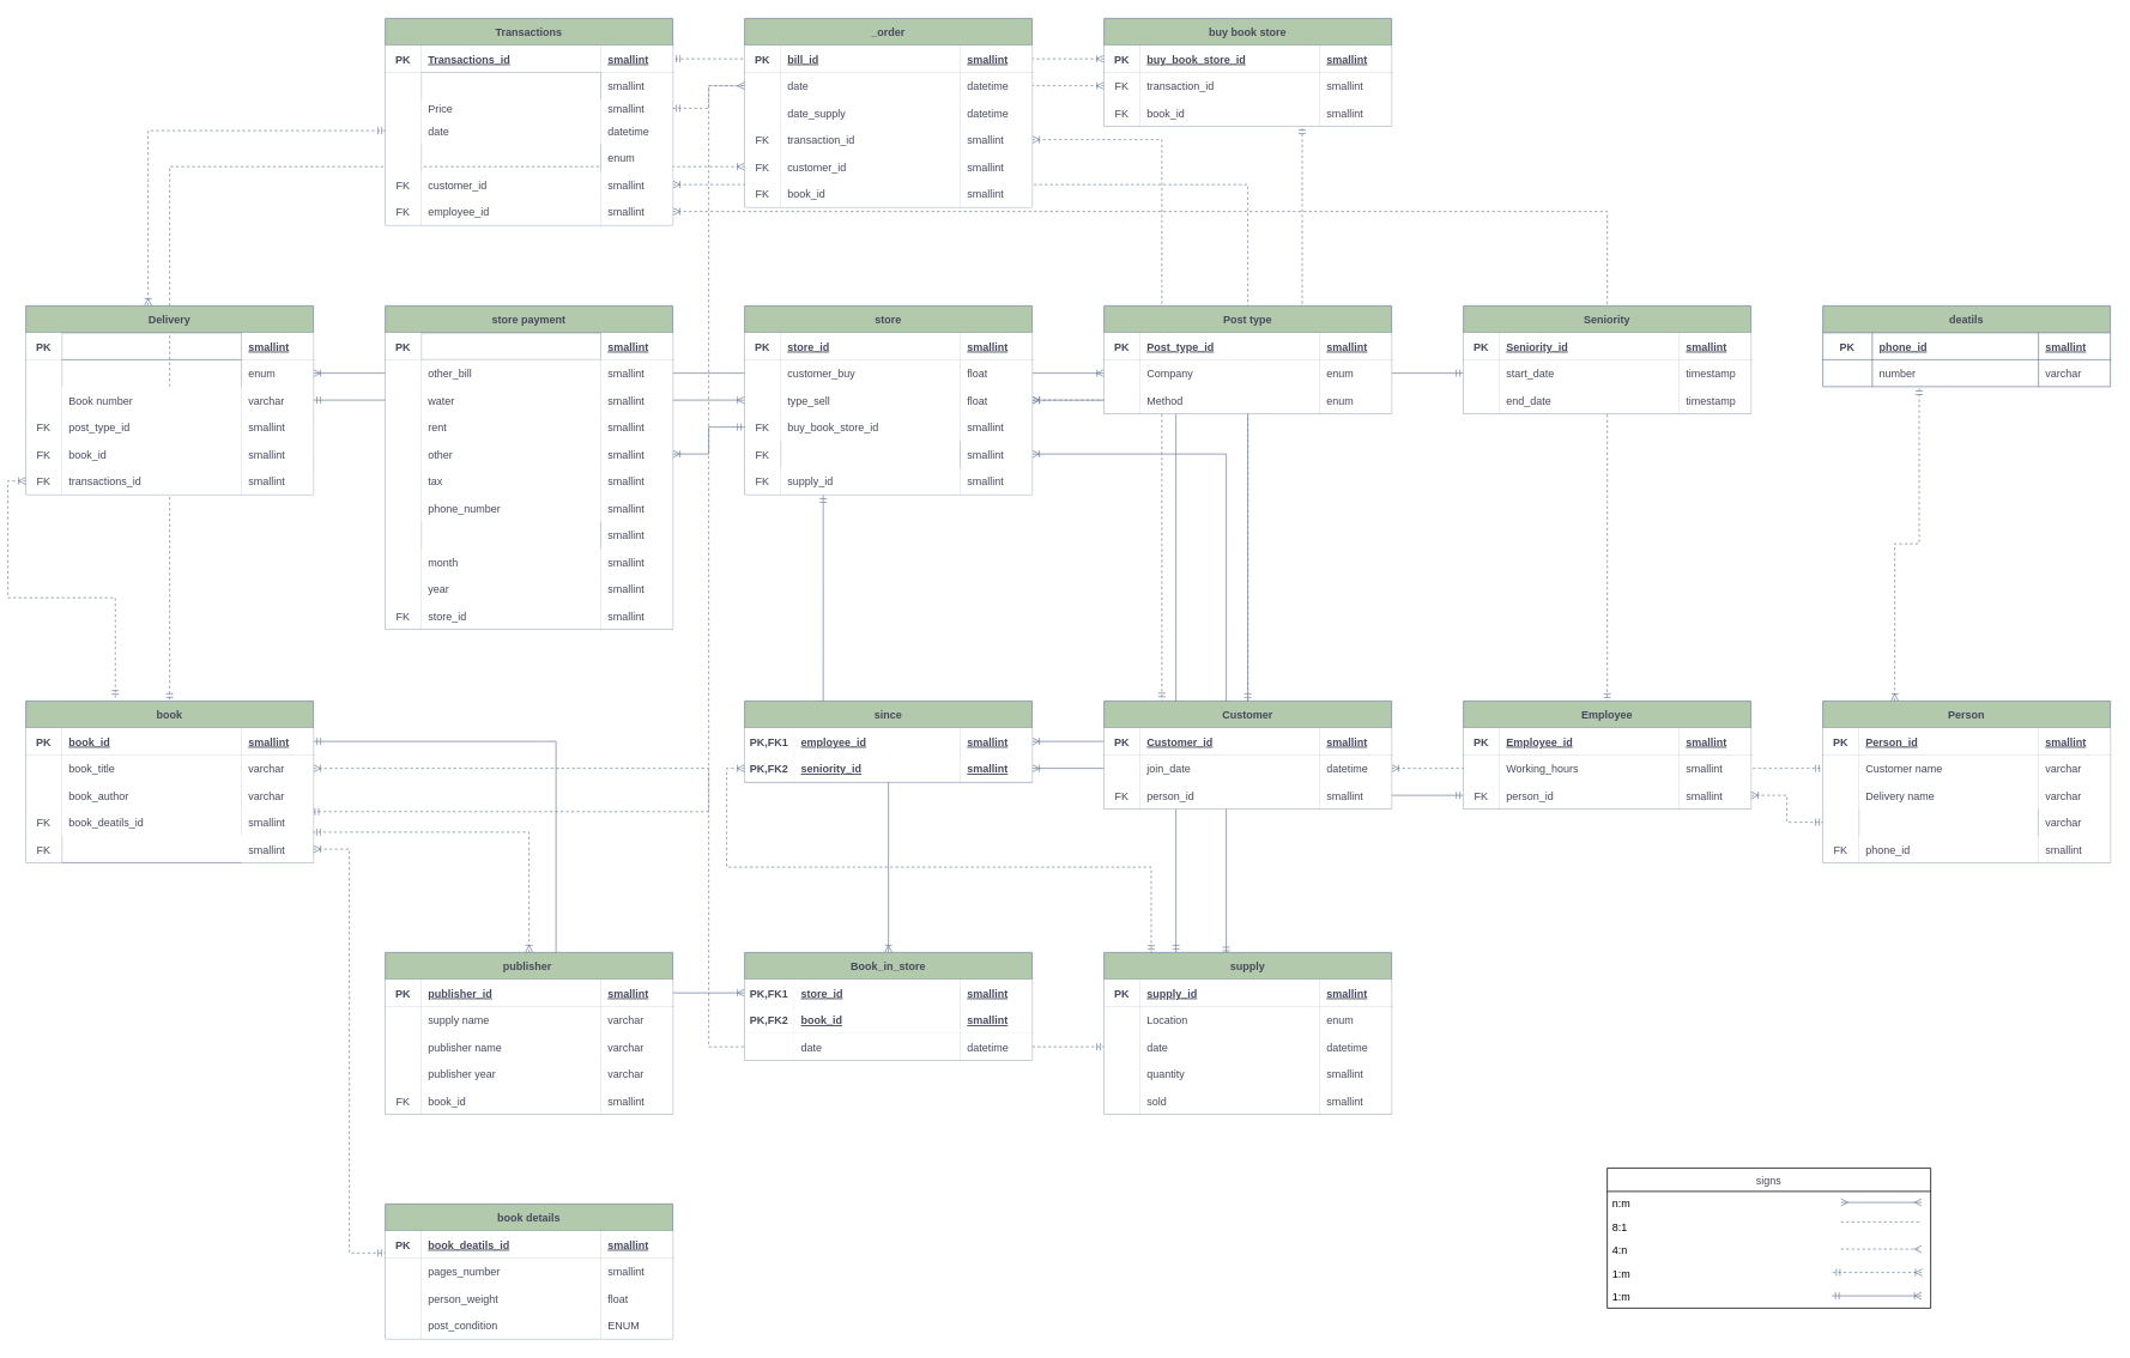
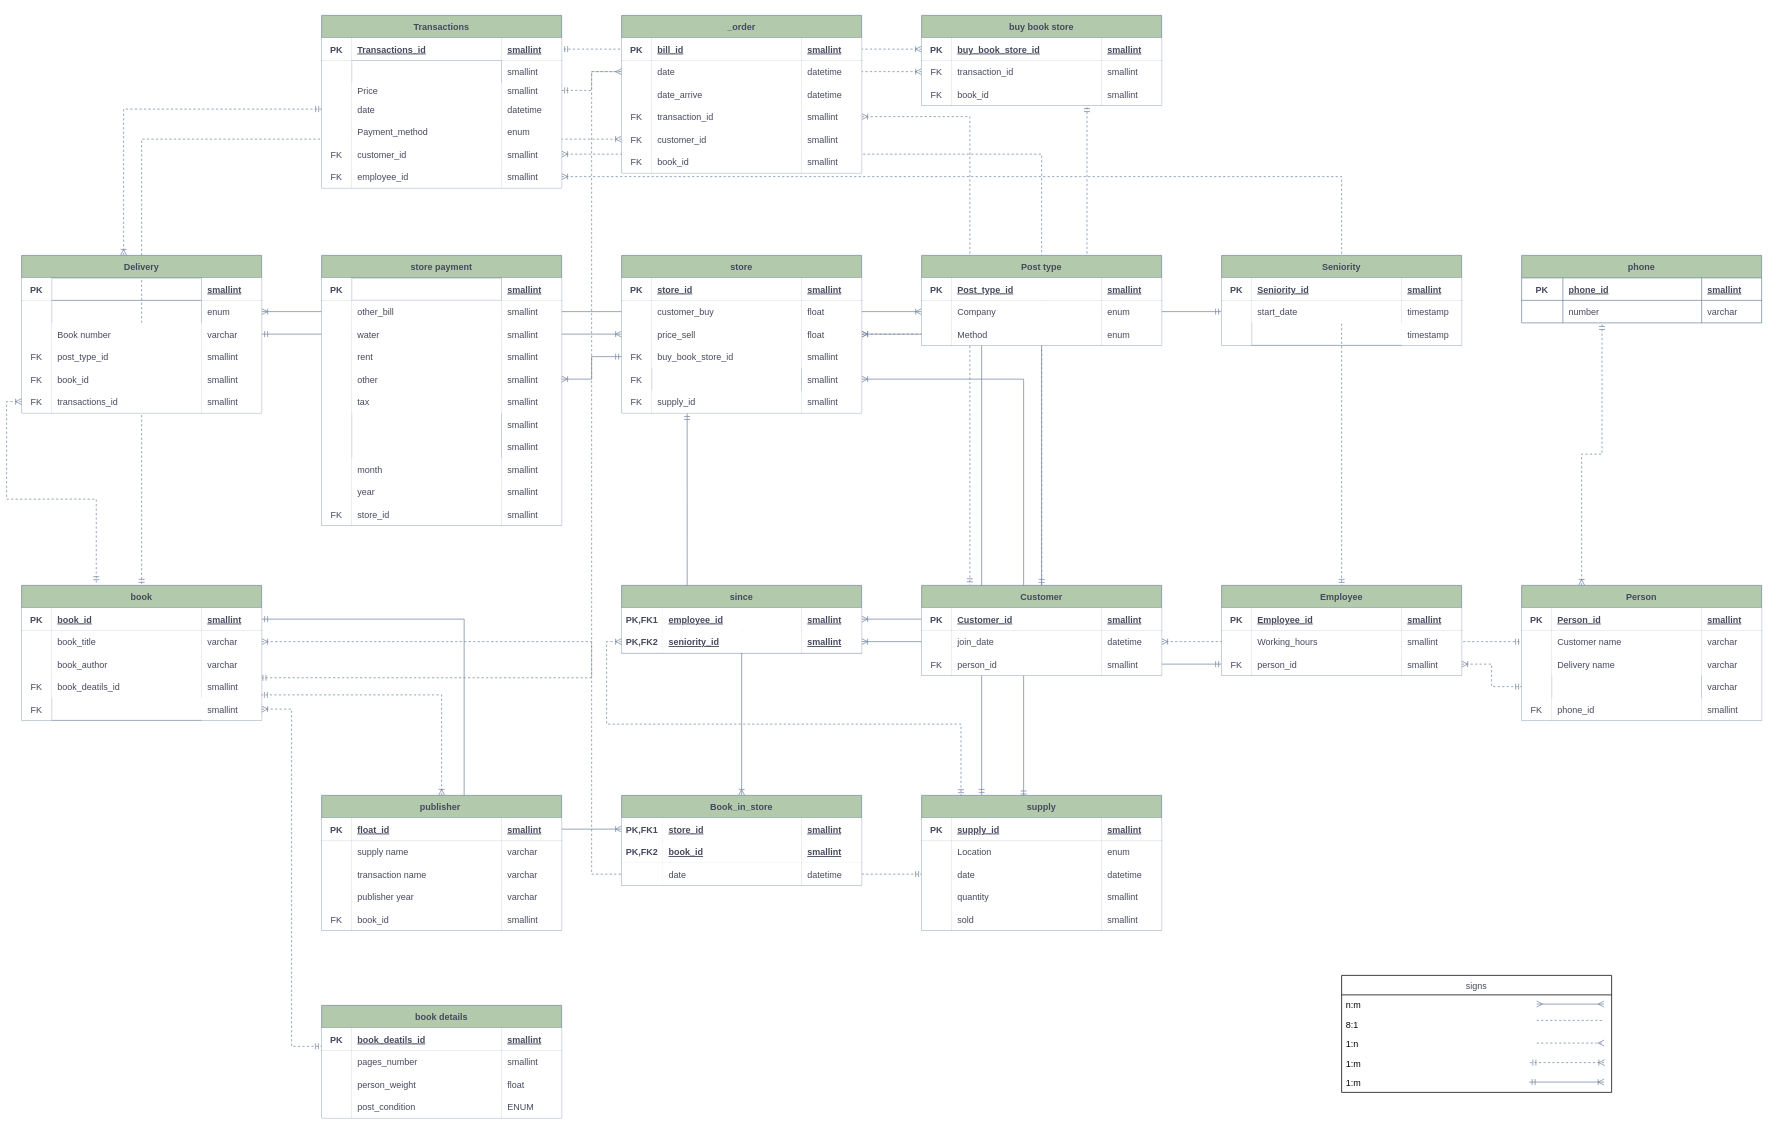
- <mxCell id="58" value="date_supply" style="shape=partialRectangle;overflow=hidden;connectable=0;top=0;left=0;bottom=0;right=0;align=left;spacingLeft=6;strokeColor=#788AA3;fontColor=#46495D;gradientColor=#ffffff;" parent="56" vertex="1"><mxGeometry x="40" width="200" height="30" as="geometry" /></mxCell>
+ <mxCell id="58" value="date_arrive" style="shape=partialRectangle;overflow=hidden;connectable=0;top=0;left=0;bottom=0;right=0;align=left;spacingLeft=6;strokeColor=#788AA3;fontColor=#46495D;gradientColor=#ffffff;" parent="56" vertex="1"><mxGeometry x="40" width="200" height="30" as="geometry" /></mxCell>
+ <mxCell id="37" value="Payment_method" style="shape=partialRectangle;overflow=hidden;connectable=0;top=0;left=0;bottom=0;right=0;align=left;spacingLeft=6;strokeColor=#788AA3;fontColor=#46495D;" parent="35" vertex="1"><mxGeometry x="40" width="200" height="30" as="geometry" /></mxCell>
- <mxCell id="188" value="deatils" style="shape=table;startSize=30;container=1;collapsible=1;childLayout=tableLayout;fixedRows=1;rowLines=0;fontStyle=1;align=center;resizeLast=1;fillColor=#B2C9AB;strokeColor=#788AA3;fontColor=#46495D;" parent="1" vertex="1"><mxGeometry x="2020" y="340" width="320" height="90" as="geometry" /></mxCell>
+ <mxCell id="188" value="phone" style="shape=table;startSize=30;container=1;collapsible=1;childLayout=tableLayout;fixedRows=1;rowLines=0;fontStyle=1;align=center;resizeLast=1;fillColor=#B2C9AB;strokeColor=#788AA3;fontColor=#46495D;" parent="1" vertex="1"><mxGeometry x="2020" y="340" width="320" height="90" as="geometry" /></mxCell>
- <mxCell id="359" value="end_date" style="shape=partialRectangle;overflow=hidden;connectable=0;top=0;left=0;bottom=0;right=0;align=left;spacingLeft=6;strokeColor=#788AA3;fontColor=#46495D;" parent="357" vertex="1"><mxGeometry x="40" width="200" height="30" as="geometry" /></mxCell>
- <mxCell id="162" value="type_sell" style="shape=partialRectangle;overflow=hidden;connectable=0;top=0;left=0;bottom=0;right=0;align=left;spacingLeft=6;strokeColor=#788AA3;fontColor=#46495D;" parent="160" vertex="1"><mxGeometry x="40" width="200" height="30" as="geometry" /></mxCell>
+ <mxCell id="162" value="price_sell" style="shape=partialRectangle;overflow=hidden;connectable=0;top=0;left=0;bottom=0;right=0;align=left;spacingLeft=6;strokeColor=#788AA3;fontColor=#46495D;" parent="160" vertex="1"><mxGeometry x="40" width="200" height="30" as="geometry" /></mxCell>
- <mxCell id="134" value="phone_number" style="shape=partialRectangle;overflow=hidden;connectable=0;top=0;left=0;bottom=0;right=0;align=left;spacingLeft=6;strokeColor=#788AA3;fontColor=#46495D;" parent="132" vertex="1"><mxGeometry x="40" width="200" height="30" as="geometry" /></mxCell>
- <mxCell id="277" value="publisher_id" style="shape=partialRectangle;overflow=hidden;connectable=0;top=0;left=0;bottom=0;right=0;align=left;spacingLeft=6;fontStyle=5;strokeColor=#788AA3;fontColor=#46495D;" parent="275" vertex="1"><mxGeometry x="40" width="200" height="30" as="geometry" /></mxCell>
+ <mxCell id="277" value="float_id" style="shape=partialRectangle;overflow=hidden;connectable=0;top=0;left=0;bottom=0;right=0;align=left;spacingLeft=6;fontStyle=5;strokeColor=#788AA3;fontColor=#46495D;" parent="275" vertex="1"><mxGeometry x="40" width="200" height="30" as="geometry" /></mxCell>
- <mxCell id="285" value="publisher name" style="shape=partialRectangle;overflow=hidden;connectable=0;top=0;left=0;bottom=0;right=0;align=left;spacingLeft=6;strokeColor=#788AA3;fontColor=#46495D;" parent="283" vertex="1"><mxGeometry x="40" width="200" height="30" as="geometry" /></mxCell>
+ <mxCell id="285" value="transaction name" style="shape=partialRectangle;overflow=hidden;connectable=0;top=0;left=0;bottom=0;right=0;align=left;spacingLeft=6;strokeColor=#788AA3;fontColor=#46495D;" parent="283" vertex="1"><mxGeometry x="40" width="200" height="30" as="geometry" /></mxCell>
- <mxCell id="372" value="4:n" style="text;strokeColor=none;fillColor=none;align=left;verticalAlign=top;spacingLeft=4;spacingRight=4;overflow=hidden;rotatable=0;points=[[0,0.5],[1,0.5]];portConstraint=eastwest;" vertex="1" parent="366"><mxGeometry y="78" width="360" height="26" as="geometry" /></mxCell>
+ <mxCell id="372" value="1:n" style="text;strokeColor=none;fillColor=none;align=left;verticalAlign=top;spacingLeft=4;spacingRight=4;overflow=hidden;rotatable=0;points=[[0,0.5],[1,0.5]];portConstraint=eastwest;" vertex="1" parent="366"><mxGeometry y="78" width="360" height="26" as="geometry" /></mxCell>
